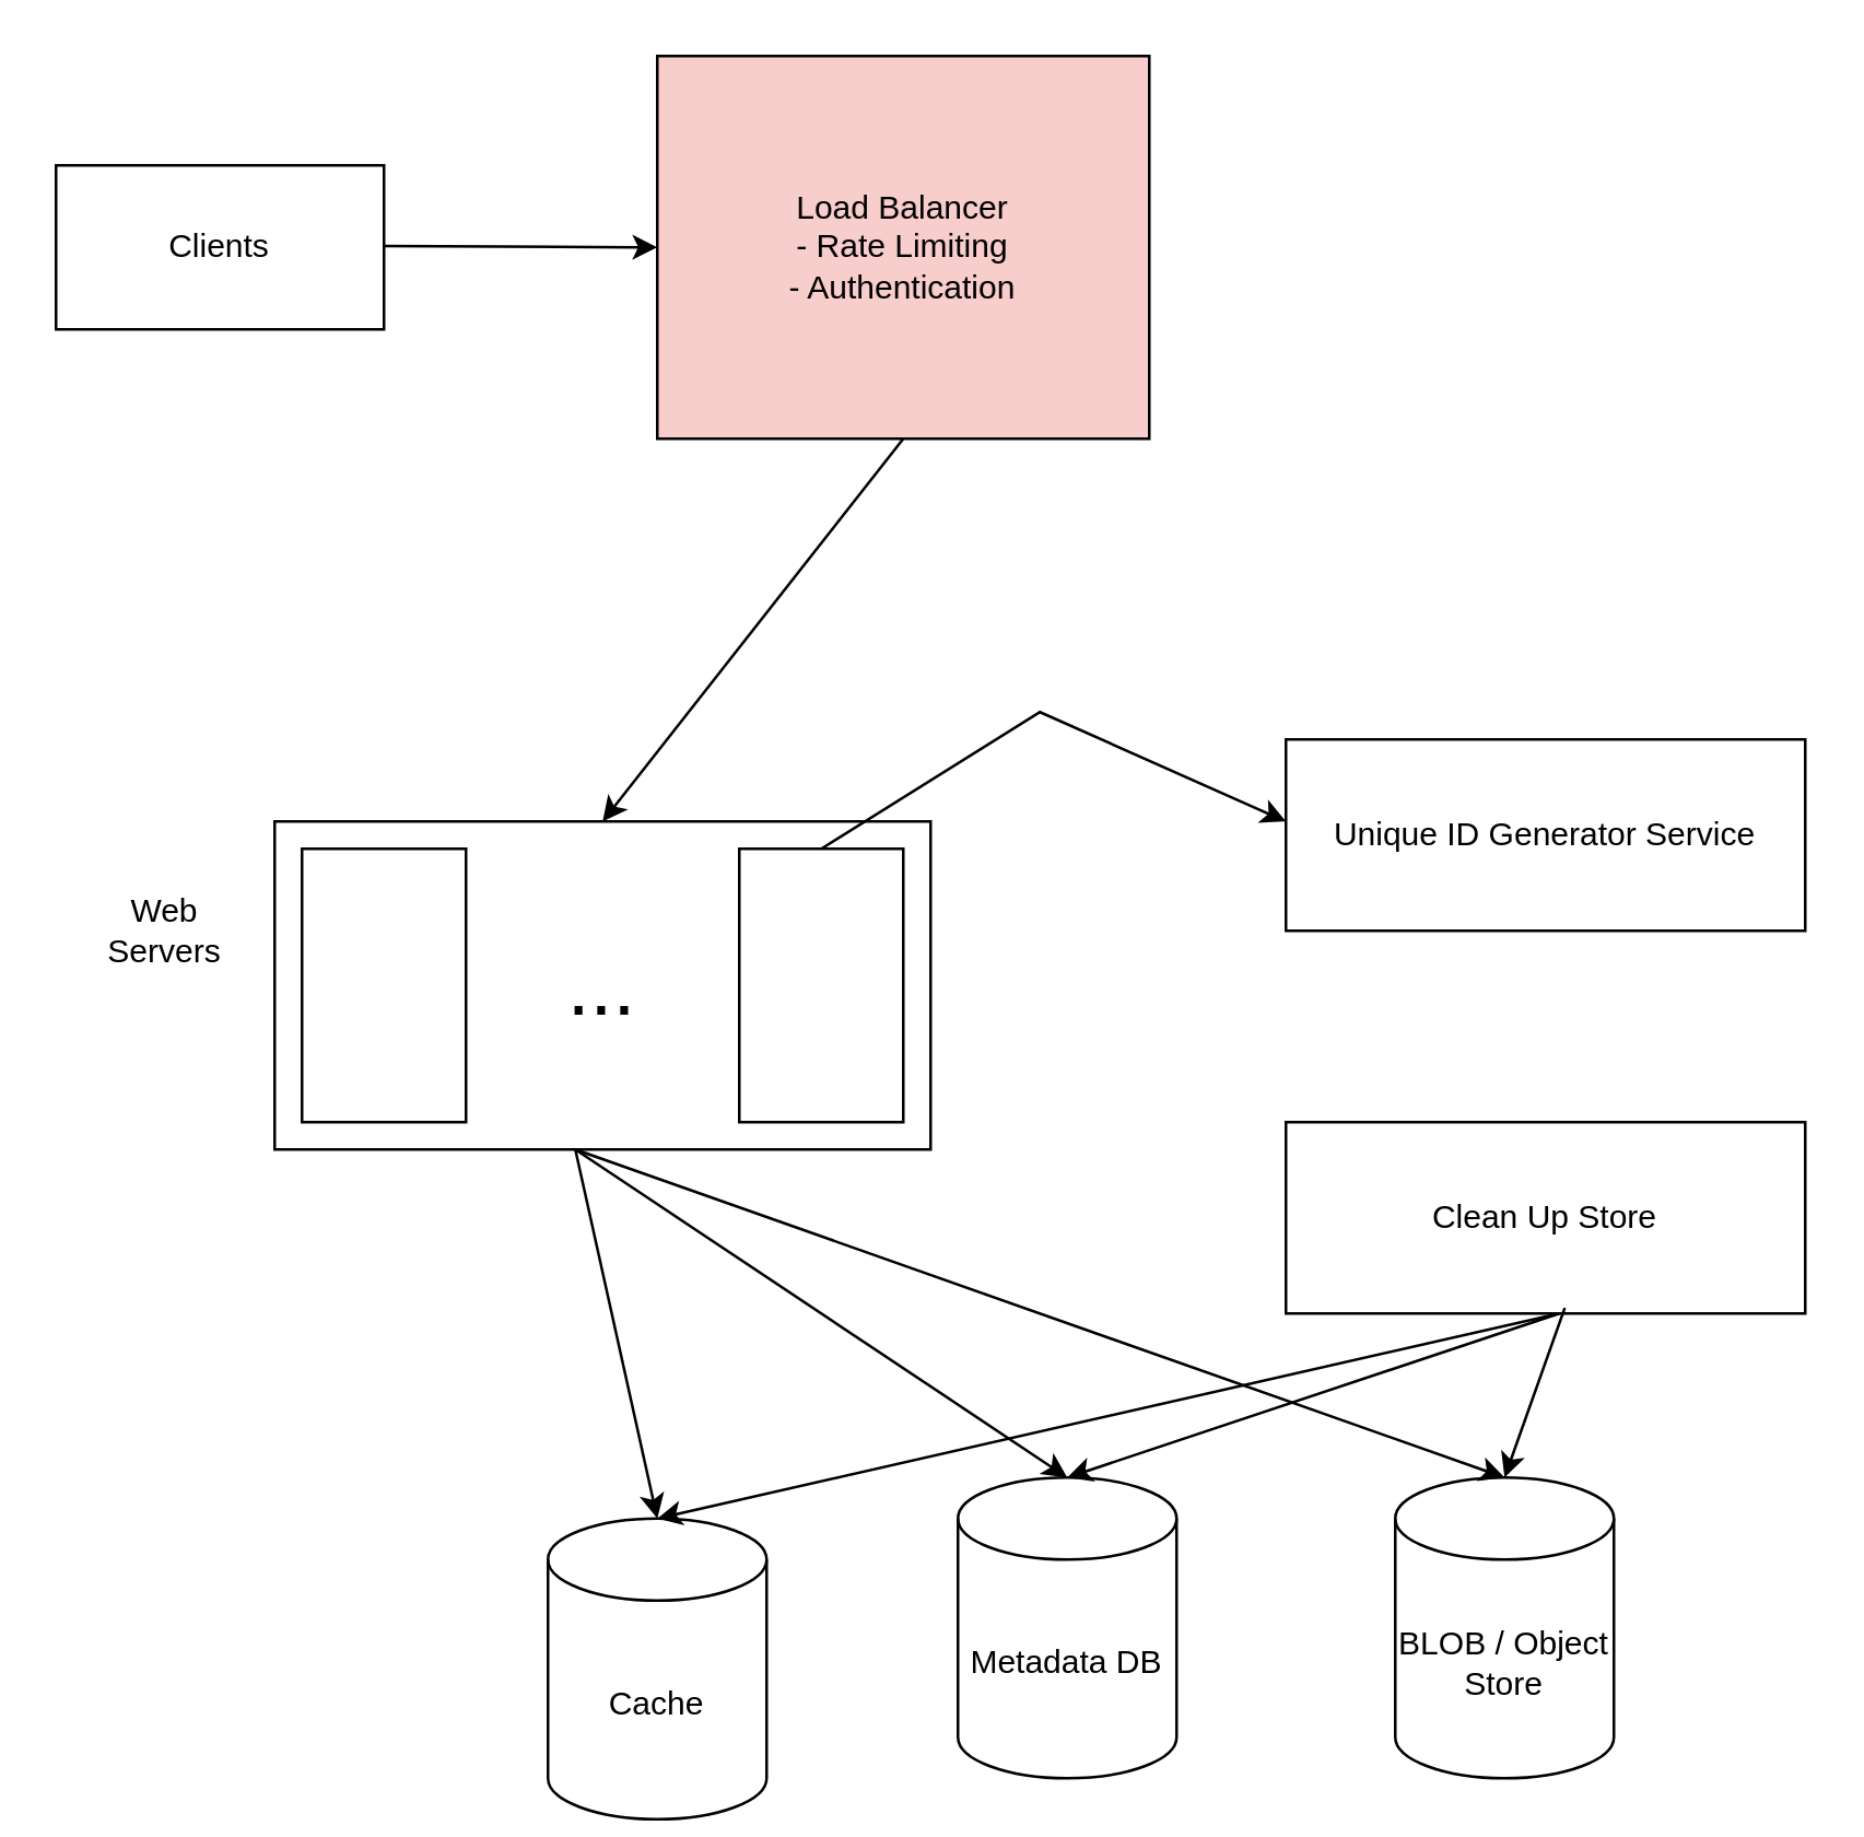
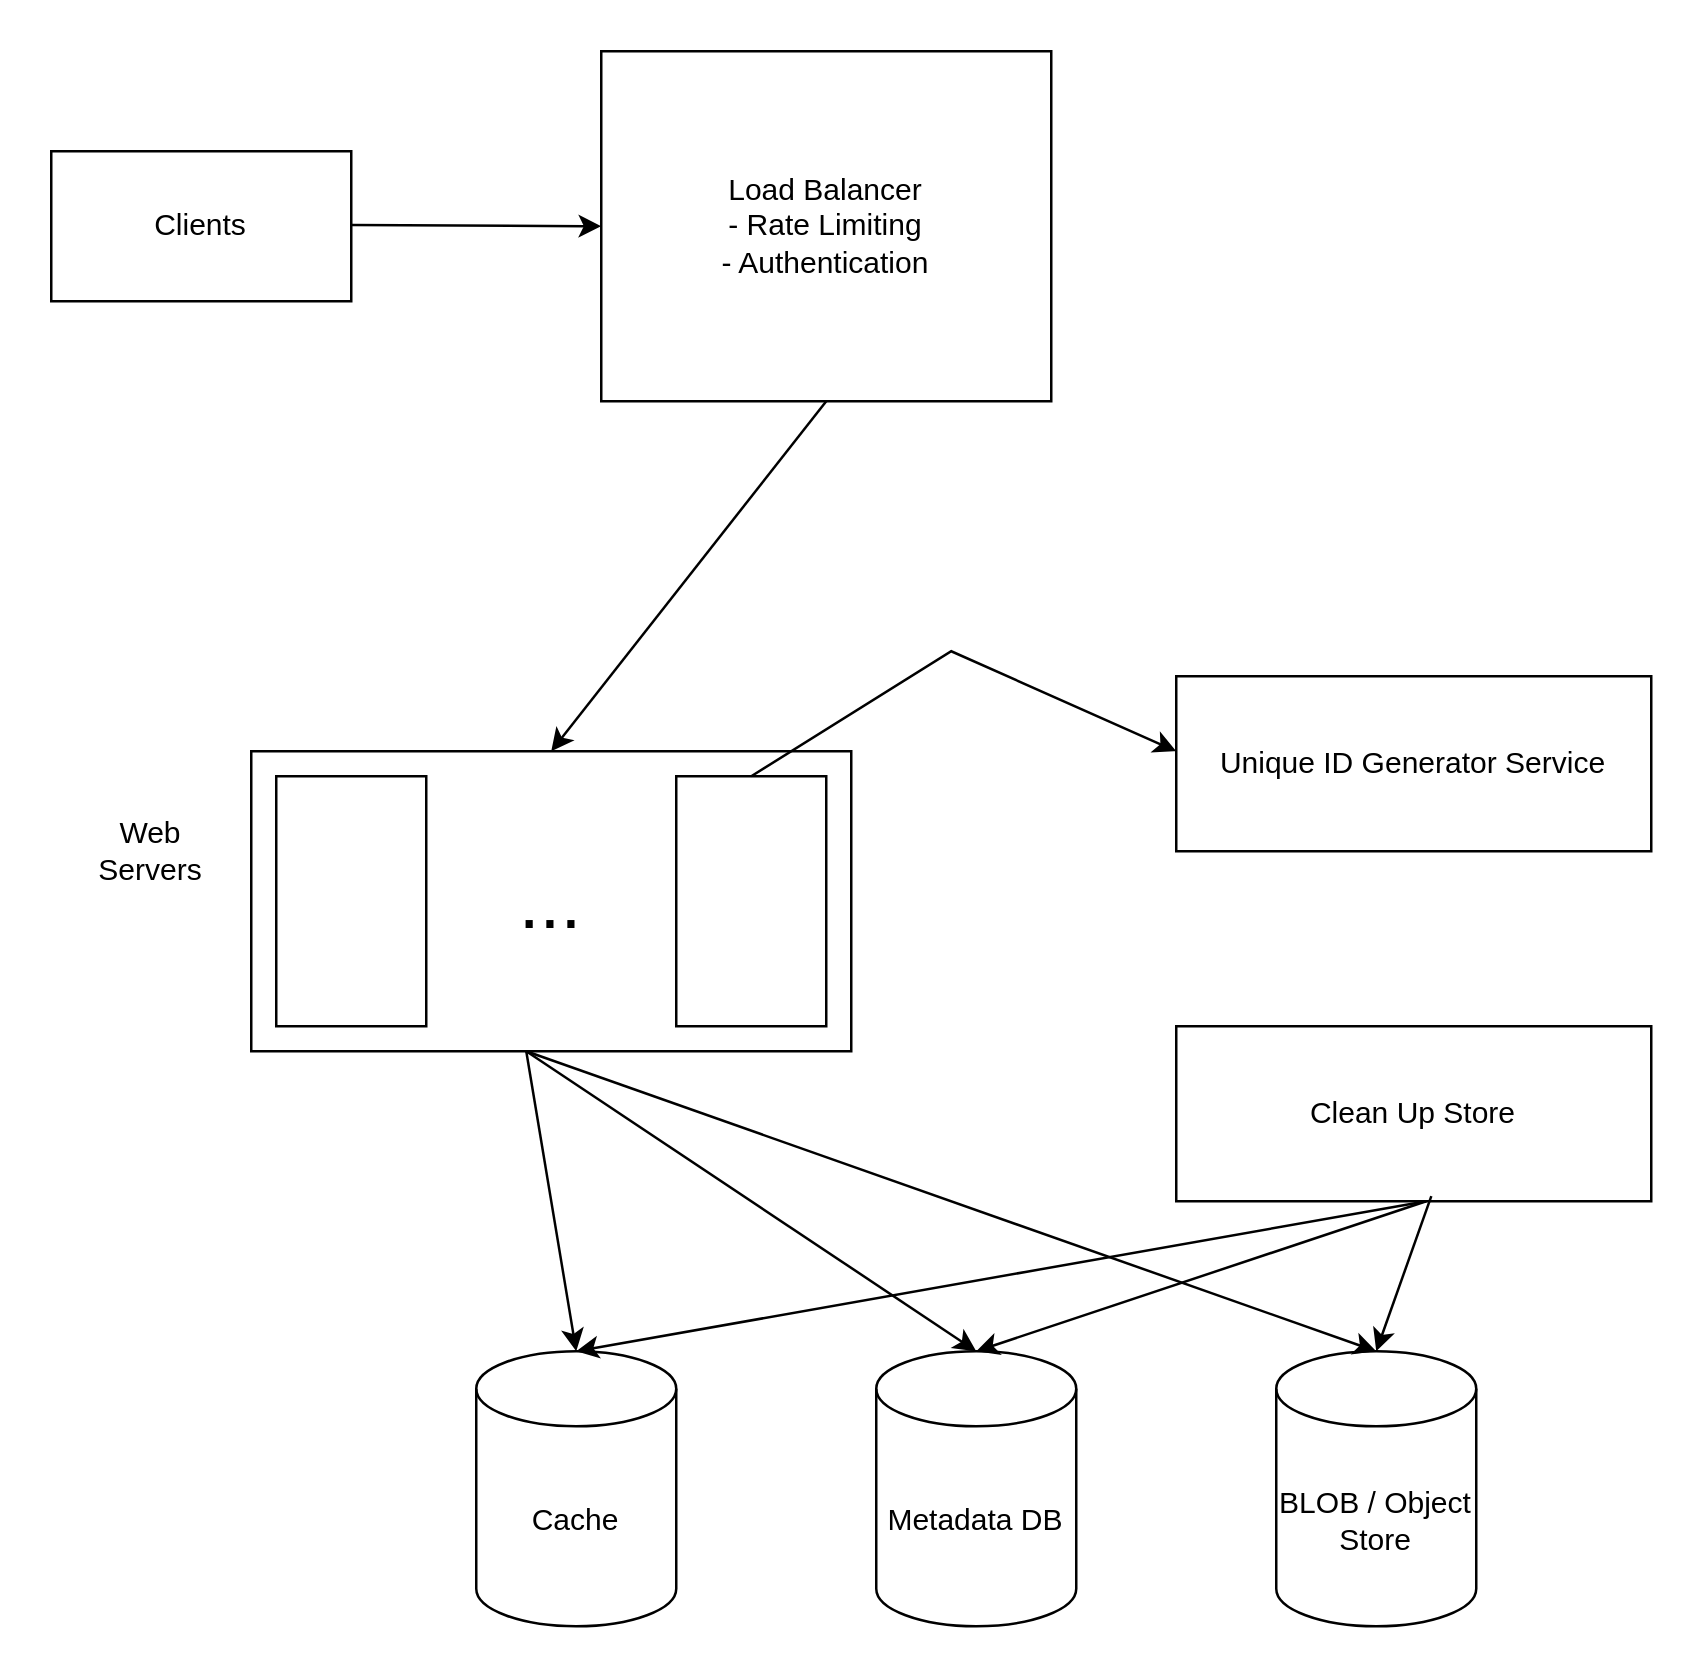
- <mxCell id="3" value="&lt;div&gt;Load Balancer&lt;/div&gt;&lt;div&gt;- Rate Limiting&lt;/div&gt;&lt;div&gt;- Authentication&lt;br&gt;&lt;/div&gt;" style="rounded=0;whiteSpace=wrap;html=1;fillColor=#f8cecc;" vertex="1" parent="1"><mxGeometry x="240" y="20" width="180" height="140" as="geometry" /></mxCell>
+ <mxCell id="3" value="&lt;div&gt;Load Balancer&lt;/div&gt;&lt;div&gt;- Rate Limiting&lt;/div&gt;&lt;div&gt;- Authentication&lt;br&gt;&lt;/div&gt;" style="rounded=0;whiteSpace=wrap;html=1;" vertex="1" parent="1"><mxGeometry x="240" y="20" width="180" height="140" as="geometry" /></mxCell>
- <mxCell id="12" value="Cache" style="shape=cylinder3;whiteSpace=wrap;html=1;boundedLbl=1;backgroundOutline=1;size=15;" vertex="1" parent="1"><mxGeometry x="200" y="555" width="80" height="110" as="geometry" /></mxCell>
+ <mxCell id="12" value="Cache" style="shape=cylinder3;whiteSpace=wrap;html=1;boundedLbl=1;backgroundOutline=1;size=15;" vertex="1" parent="1"><mxGeometry x="190" y="540" width="80" height="110" as="geometry" /></mxCell>
